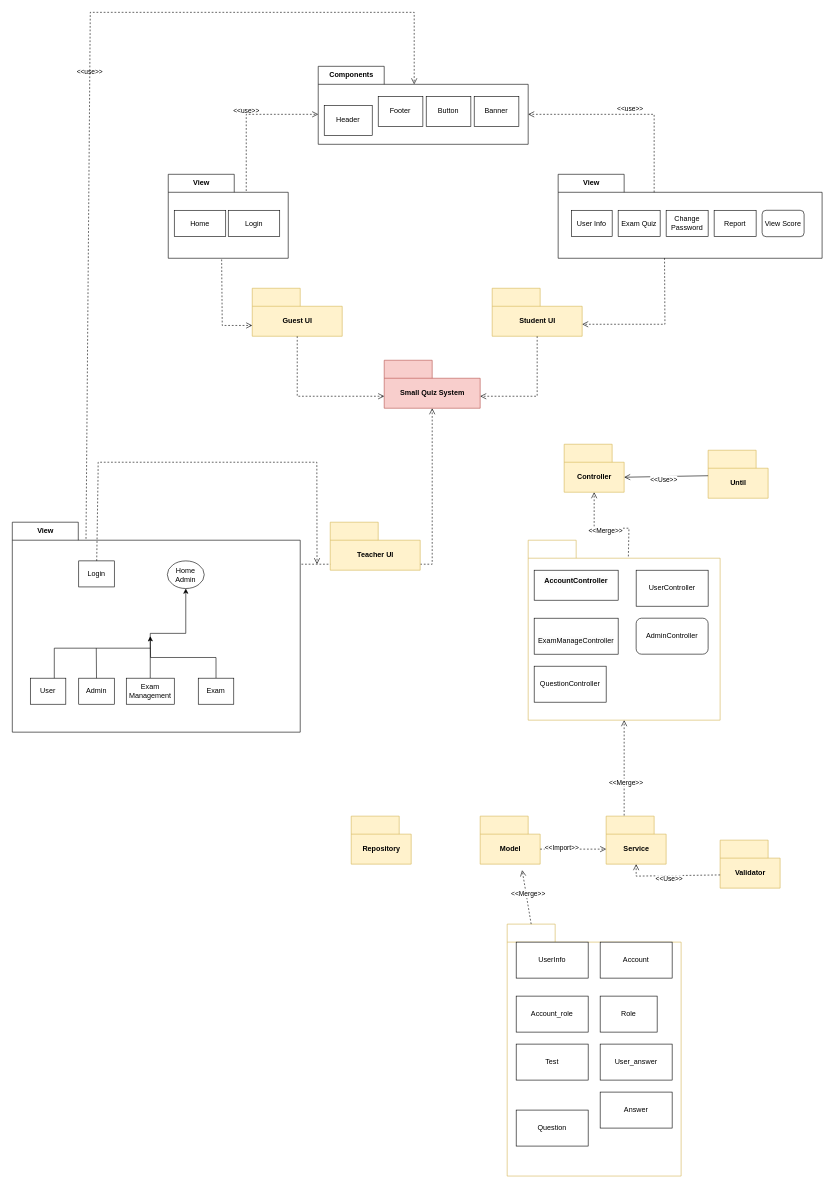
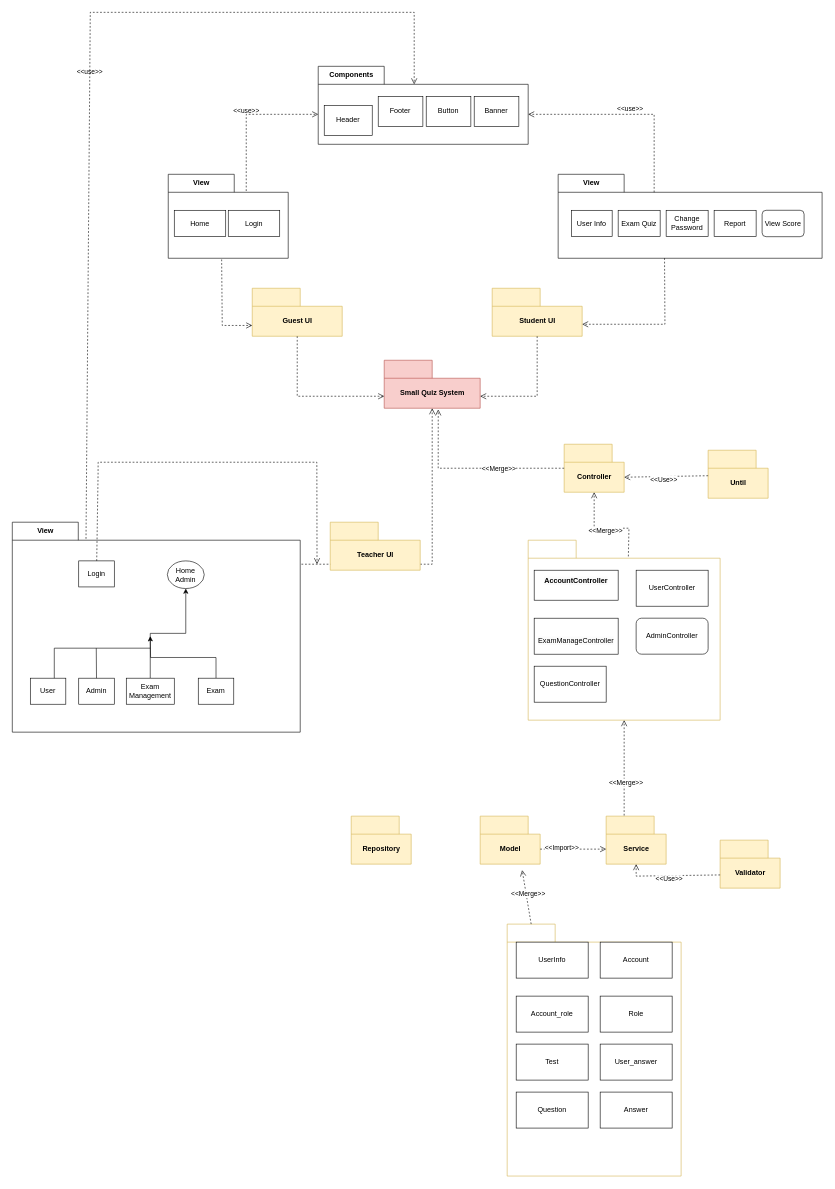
+ <mxCell id="34" value="" style="endArrow=open;startArrow=none;endFill=0;startFill=0;endSize=8;html=1;verticalAlign=bottom;dashed=1;labelBackgroundColor=none;rounded=0;entryX=0.563;entryY=1.025;entryDx=0;entryDy=0;entryPerimeter=0;" parent="1" source="33" target="6" edge="1"><mxGeometry width="160" relative="1" as="geometry"><mxPoint x="940" y="780" as="sourcePoint" /><mxPoint x="730" y="690" as="targetPoint" /><Array as="points"><mxPoint x="730" y="780" /></Array></mxGeometry></mxCell>
+ <mxCell id="35" value="&amp;lt;&amp;lt;Merge&amp;gt;&amp;gt;" style="edgeLabel;html=1;align=center;verticalAlign=middle;resizable=0;points=[];" parent="34" vertex="1" connectable="0"><mxGeometry x="0.078" y="4" relative="1" as="geometry"><mxPoint x="56" y="-4" as="offset" /></mxGeometry></mxCell>
- <mxCell id="78" value="" style="endArrow=open;startArrow=none;endFill=0;startFill=0;endSize=8;html=1;verticalAlign=bottom;dashed=0;labelBackgroundColor=none;rounded=0;exitX=0;exitY=0;exitDx=0;exitDy=42.5;exitPerimeter=0;entryX=0;entryY=0;entryDx=100;entryDy=55;entryPerimeter=0;" parent="1" source="77" target="33" edge="1"><mxGeometry width="160" relative="1" as="geometry"><mxPoint x="1260" y="1670" as="sourcePoint" /><mxPoint x="1150" y="1670" as="targetPoint" /><Array as="points" /></mxGeometry></mxCell>
+ <mxCell id="78" value="" style="endArrow=open;startArrow=none;endFill=0;startFill=0;endSize=8;html=1;verticalAlign=bottom;dashed=1;labelBackgroundColor=none;rounded=0;exitX=0;exitY=0;exitDx=0;exitDy=42.5;exitPerimeter=0;entryX=0;entryY=0;entryDx=100;entryDy=55;entryPerimeter=0;" parent="1" source="77" target="33" edge="1"><mxGeometry width="160" relative="1" as="geometry"><mxPoint x="1260" y="1670" as="sourcePoint" /><mxPoint x="1150" y="1670" as="targetPoint" /><Array as="points" /></mxGeometry></mxCell>
- <mxCell id="59" value="Role" style="rounded=0;whiteSpace=wrap;html=1;" parent="1" vertex="1"><mxGeometry x="1000" y="1660" width="95" height="60" as="geometry" /></mxCell>
+ <mxCell id="59" value="Role" style="rounded=0;whiteSpace=wrap;html=1;" parent="1" vertex="1"><mxGeometry x="1000" y="1660" width="120" height="60" as="geometry" /></mxCell>
- <mxCell id="62" value="Question" style="rounded=0;whiteSpace=wrap;html=1;" parent="1" vertex="1"><mxGeometry x="860" y="1850" width="120" height="60" as="geometry" /></mxCell>
+ <mxCell id="62" value="Question" style="rounded=0;whiteSpace=wrap;html=1;" parent="1" vertex="1"><mxGeometry x="860" y="1820" width="120" height="60" as="geometry" /></mxCell>
